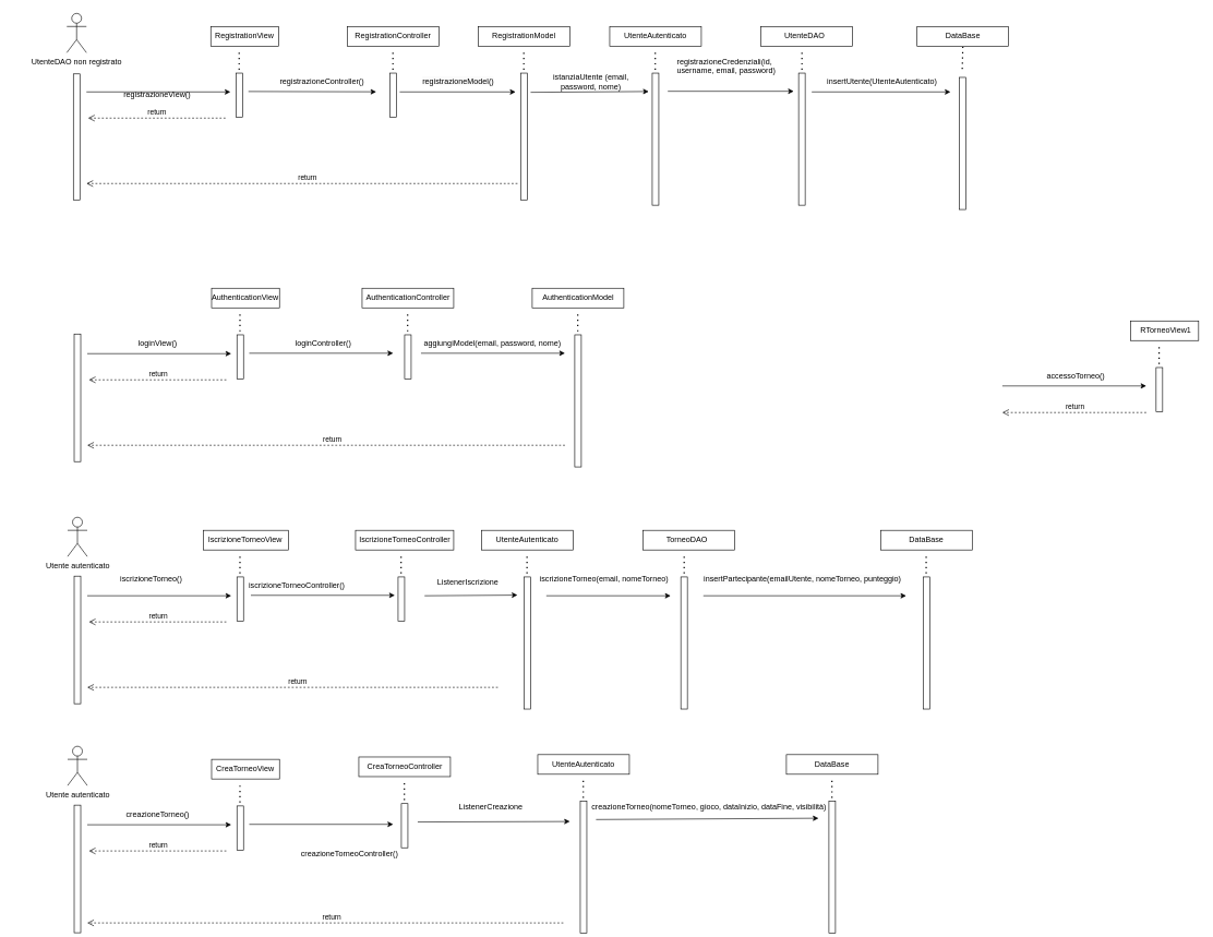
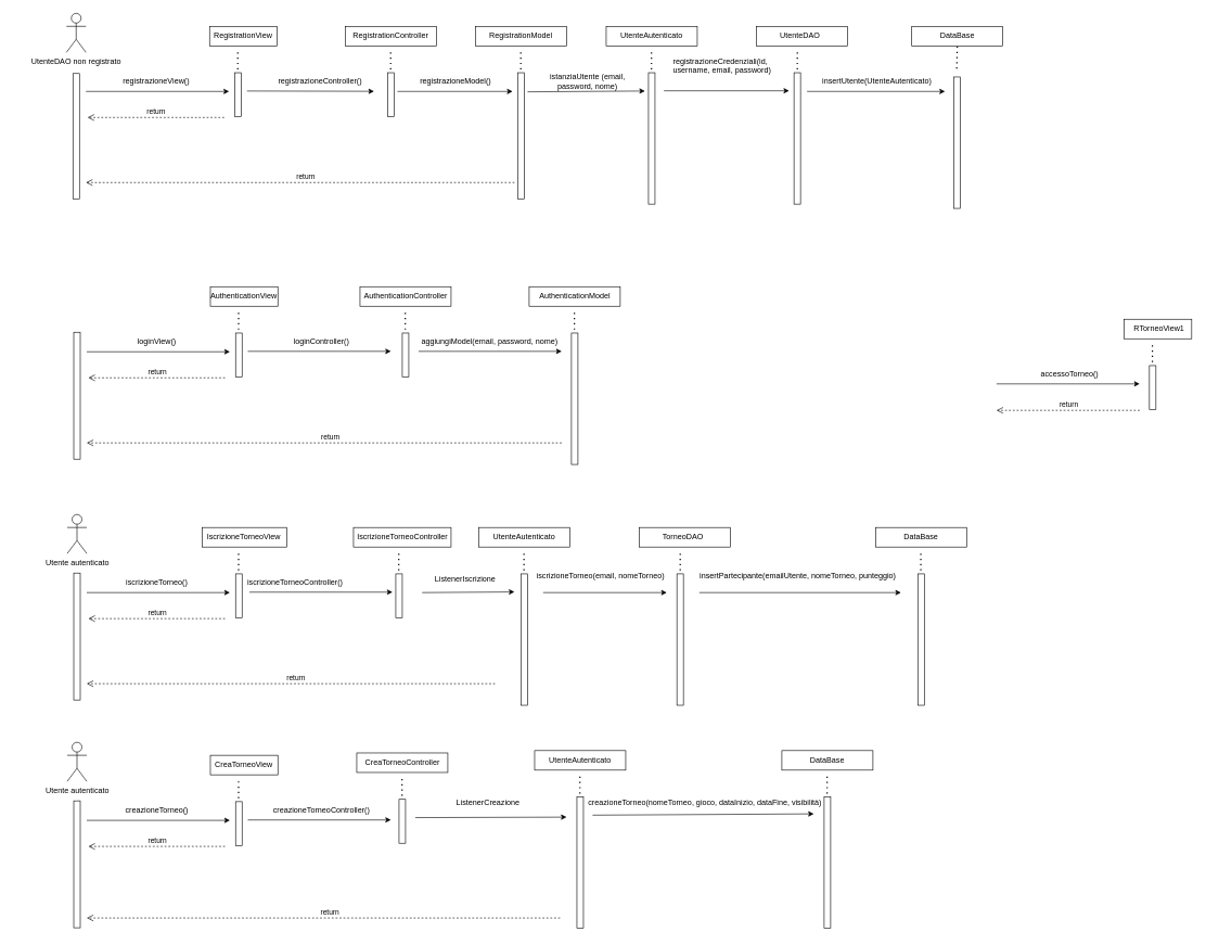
- <mxCell id="29" value="registrazioneView()" style="text;html=1;align=center;verticalAlign=middle;resizable=0;points=[];autosize=1;strokeColor=none;fillColor=none;" parent="1" vertex="1"><mxGeometry x="173.75" y="130" width="130" height="30" as="geometry" /></mxCell>
+ <mxCell id="29" value="registrazioneView()" style="text;html=1;align=center;verticalAlign=middle;resizable=0;points=[];autosize=1;strokeColor=none;fillColor=none;" parent="1" vertex="1"><mxGeometry x="173.75" y="110" width="130" height="30" as="geometry" /></mxCell>
- <mxCell id="53" value="iscrizioneTorneo()" style="text;html=1;align=center;verticalAlign=middle;resizable=0;points=[];autosize=1;strokeColor=none;fillColor=none;" parent="1" vertex="1"><mxGeometry x="170" y="870" width="120" height="30" as="geometry" /></mxCell>
+ <mxCell id="53" value="iscrizioneTorneo()" style="text;html=1;align=center;verticalAlign=middle;resizable=0;points=[];autosize=1;strokeColor=none;fillColor=none;" parent="1" vertex="1"><mxGeometry x="180" y="880" width="120" height="30" as="geometry" /></mxCell>
- <mxCell id="86" value="creazioneTorneoController()" style="text;html=1;align=center;verticalAlign=middle;resizable=0;points=[];autosize=1;strokeColor=none;fillColor=none;" parent="1" vertex="1"><mxGeometry x="447.5" y="1290" width="170" height="30" as="geometry" /></mxCell>
+ <mxCell id="86" value="creazioneTorneoController()" style="text;html=1;align=center;verticalAlign=middle;resizable=0;points=[];autosize=1;strokeColor=none;fillColor=none;" parent="1" vertex="1"><mxGeometry x="407.5" y="1230" width="170" height="30" as="geometry" /></mxCell>
